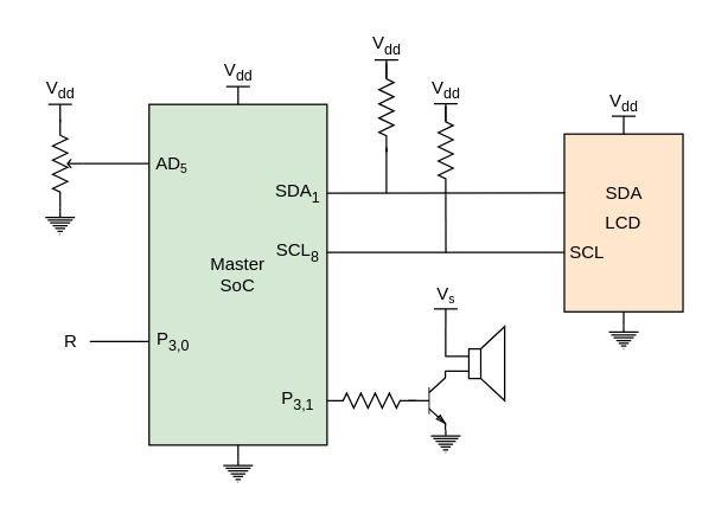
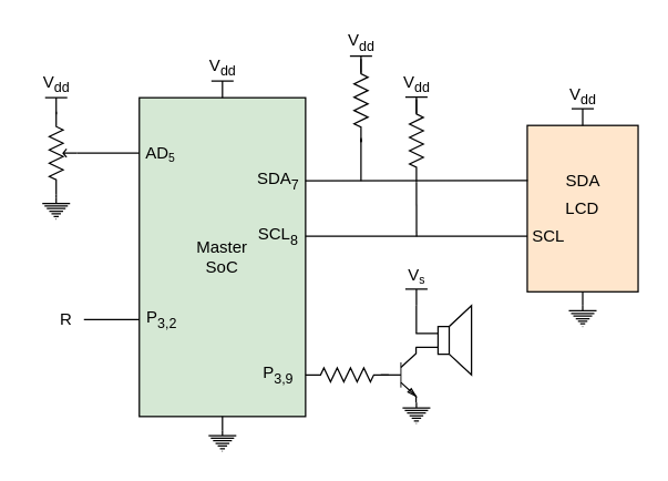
- <mxCell id="18" value="SDA&lt;sub&gt;1&lt;/sub&gt;" style="text;html=1;align=center;verticalAlign=middle;resizable=1;points=[];autosize=1;strokeColor=none;fillColor=none;" parent="1" vertex="1"><mxGeometry x="175" y="115" width="50" height="30" as="geometry" /></mxCell>
+ <mxCell id="18" value="SDA&lt;sub&gt;7&lt;/sub&gt;" style="text;html=1;align=center;verticalAlign=middle;resizable=1;points=[];autosize=1;strokeColor=none;fillColor=none;" parent="1" vertex="1"><mxGeometry x="175" y="115" width="50" height="30" as="geometry" /></mxCell>
- <mxCell id="40" value="P&lt;sub&gt;3,0&lt;/sub&gt;" style="text;html=1;align=center;verticalAlign=middle;resizable=1;points=[];autosize=1;strokeColor=none;fillColor=none;" parent="1" vertex="1"><mxGeometry x="90.5" y="215" width="50" height="30" as="geometry" /></mxCell>
+ <mxCell id="40" value="P&lt;sub&gt;3,2&lt;/sub&gt;" style="text;html=1;align=center;verticalAlign=middle;resizable=1;points=[];autosize=1;strokeColor=none;fillColor=none;" parent="1" vertex="1"><mxGeometry x="90.5" y="215" width="50" height="30" as="geometry" /></mxCell>
- <mxCell id="43" value="P&lt;sub&gt;3,1&lt;/sub&gt;" style="text;html=1;align=center;verticalAlign=middle;resizable=1;points=[];autosize=1;strokeColor=none;fillColor=none;" parent="1" vertex="1"><mxGeometry x="175" y="255" width="50" height="30" as="geometry" /></mxCell>
+ <mxCell id="43" value="P&lt;sub&gt;3,9&lt;/sub&gt;" style="text;html=1;align=center;verticalAlign=middle;resizable=1;points=[];autosize=1;strokeColor=none;fillColor=none;" parent="1" vertex="1"><mxGeometry x="175" y="255" width="50" height="30" as="geometry" /></mxCell>
